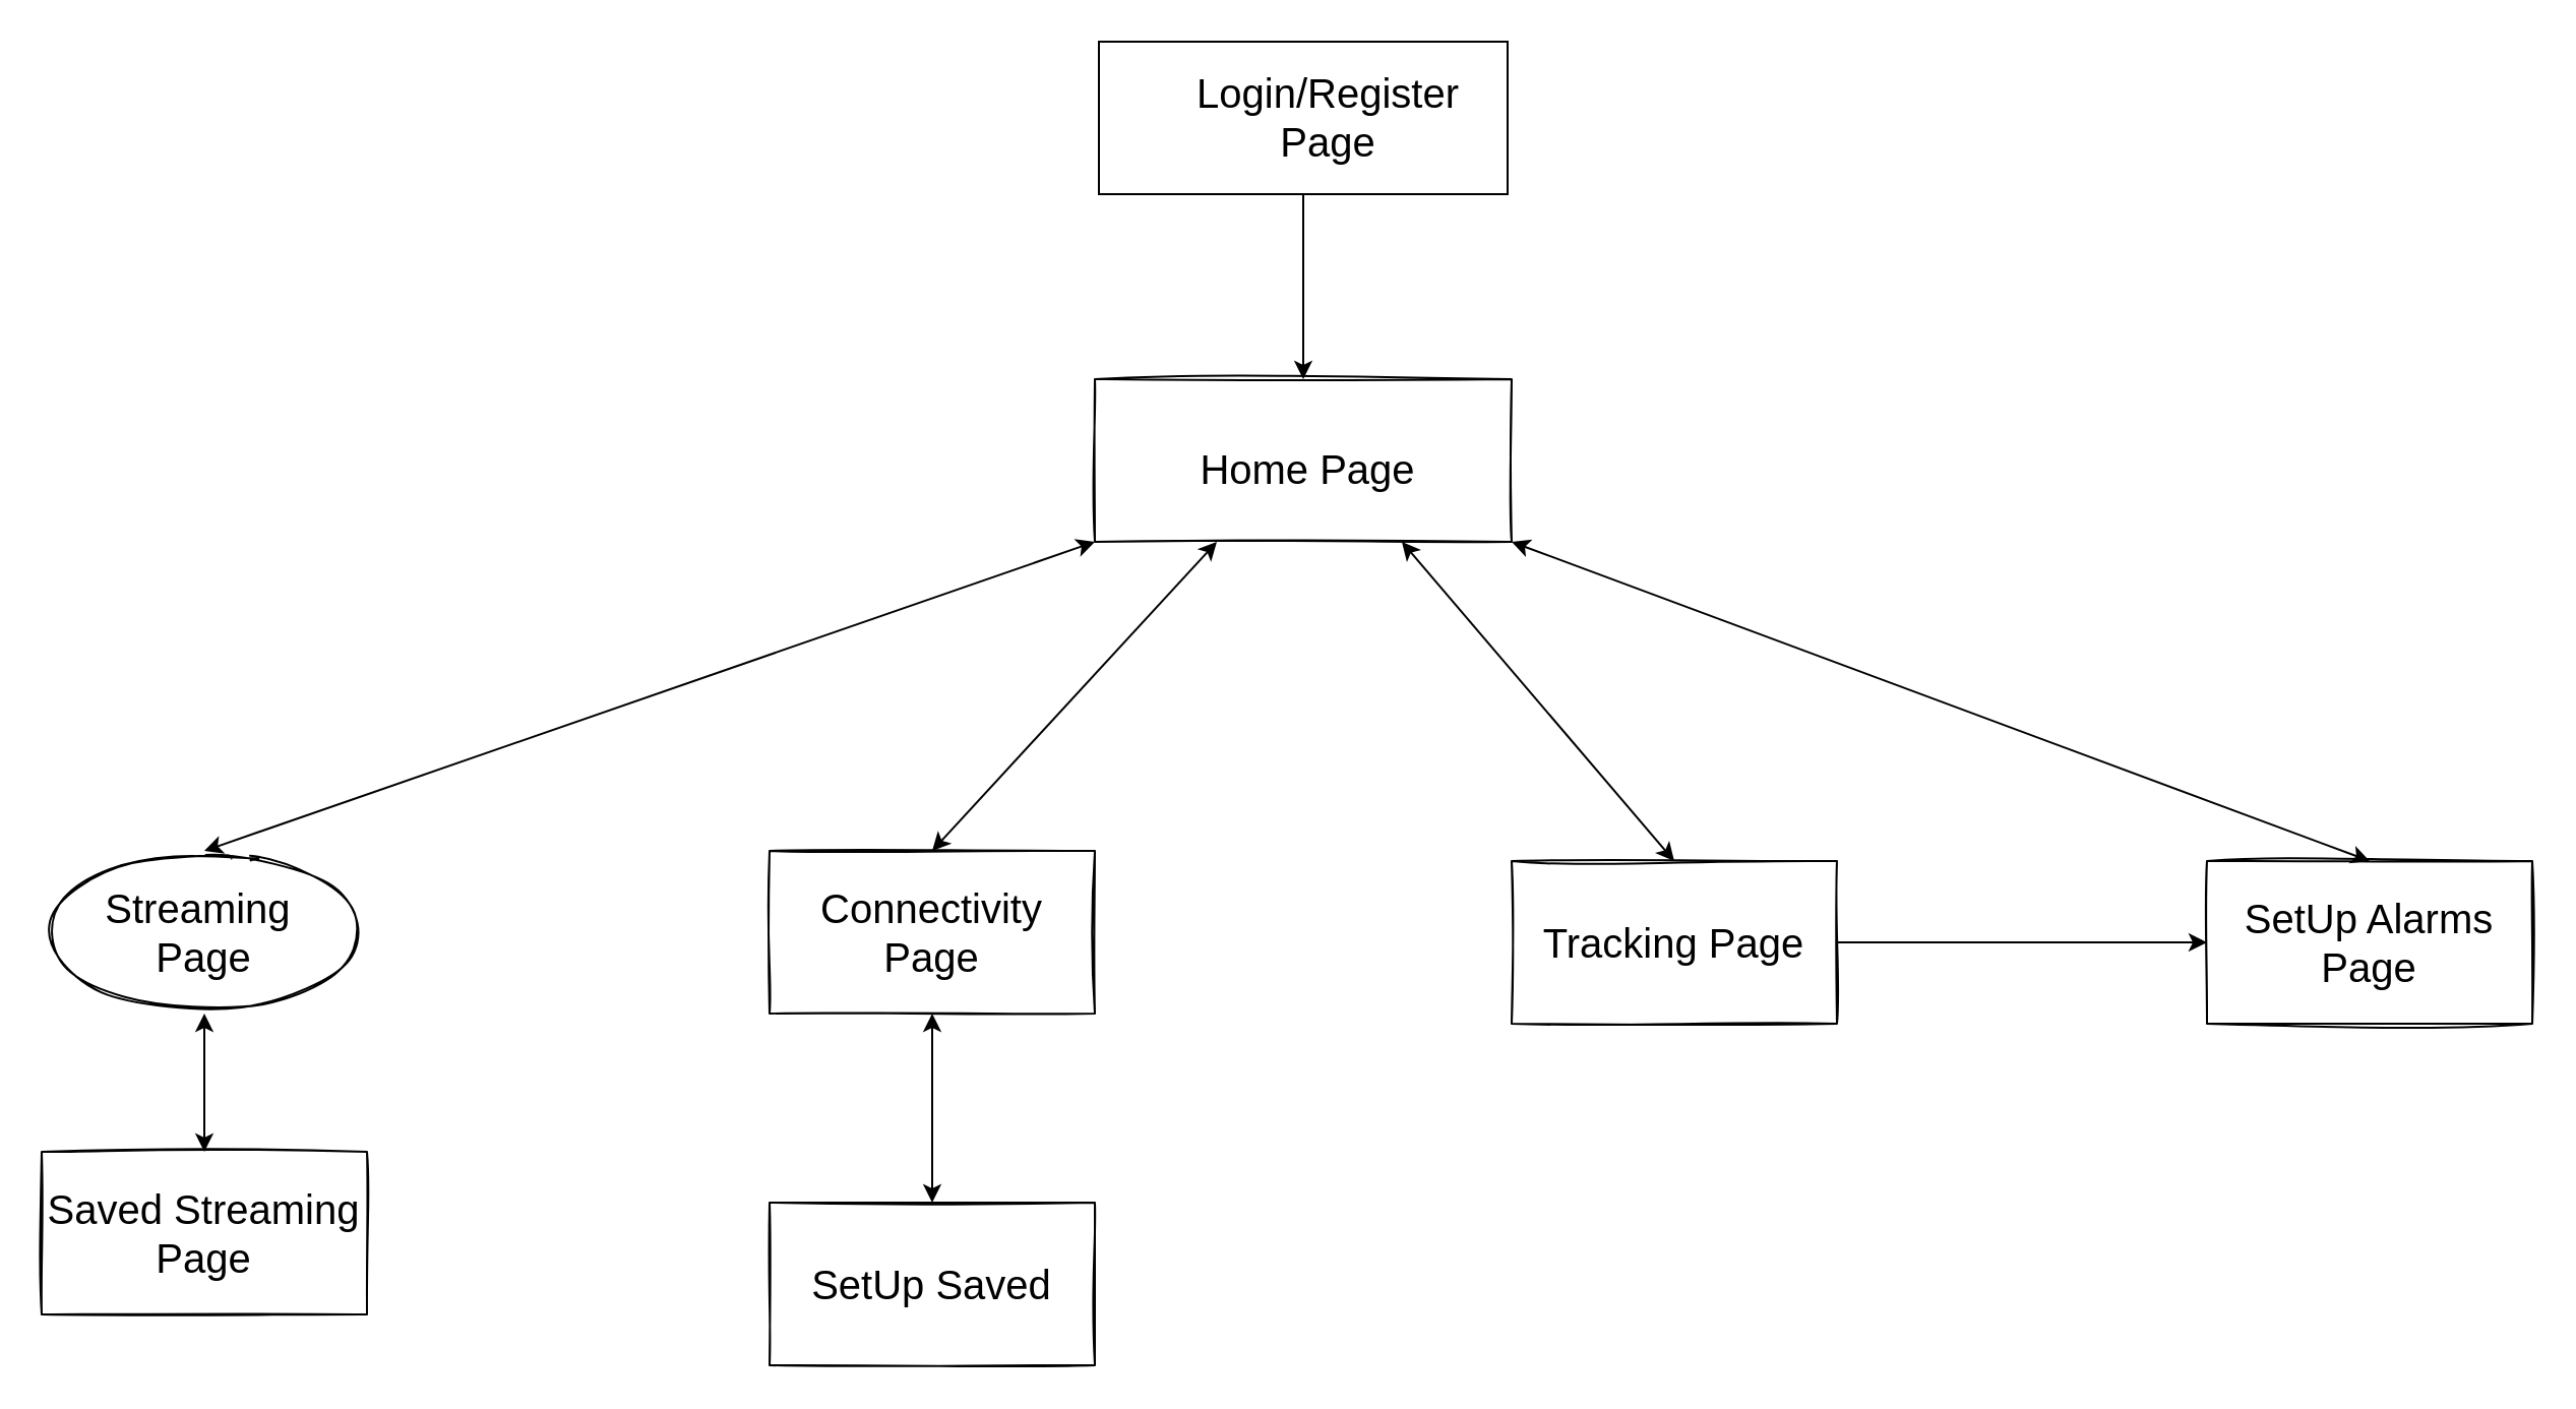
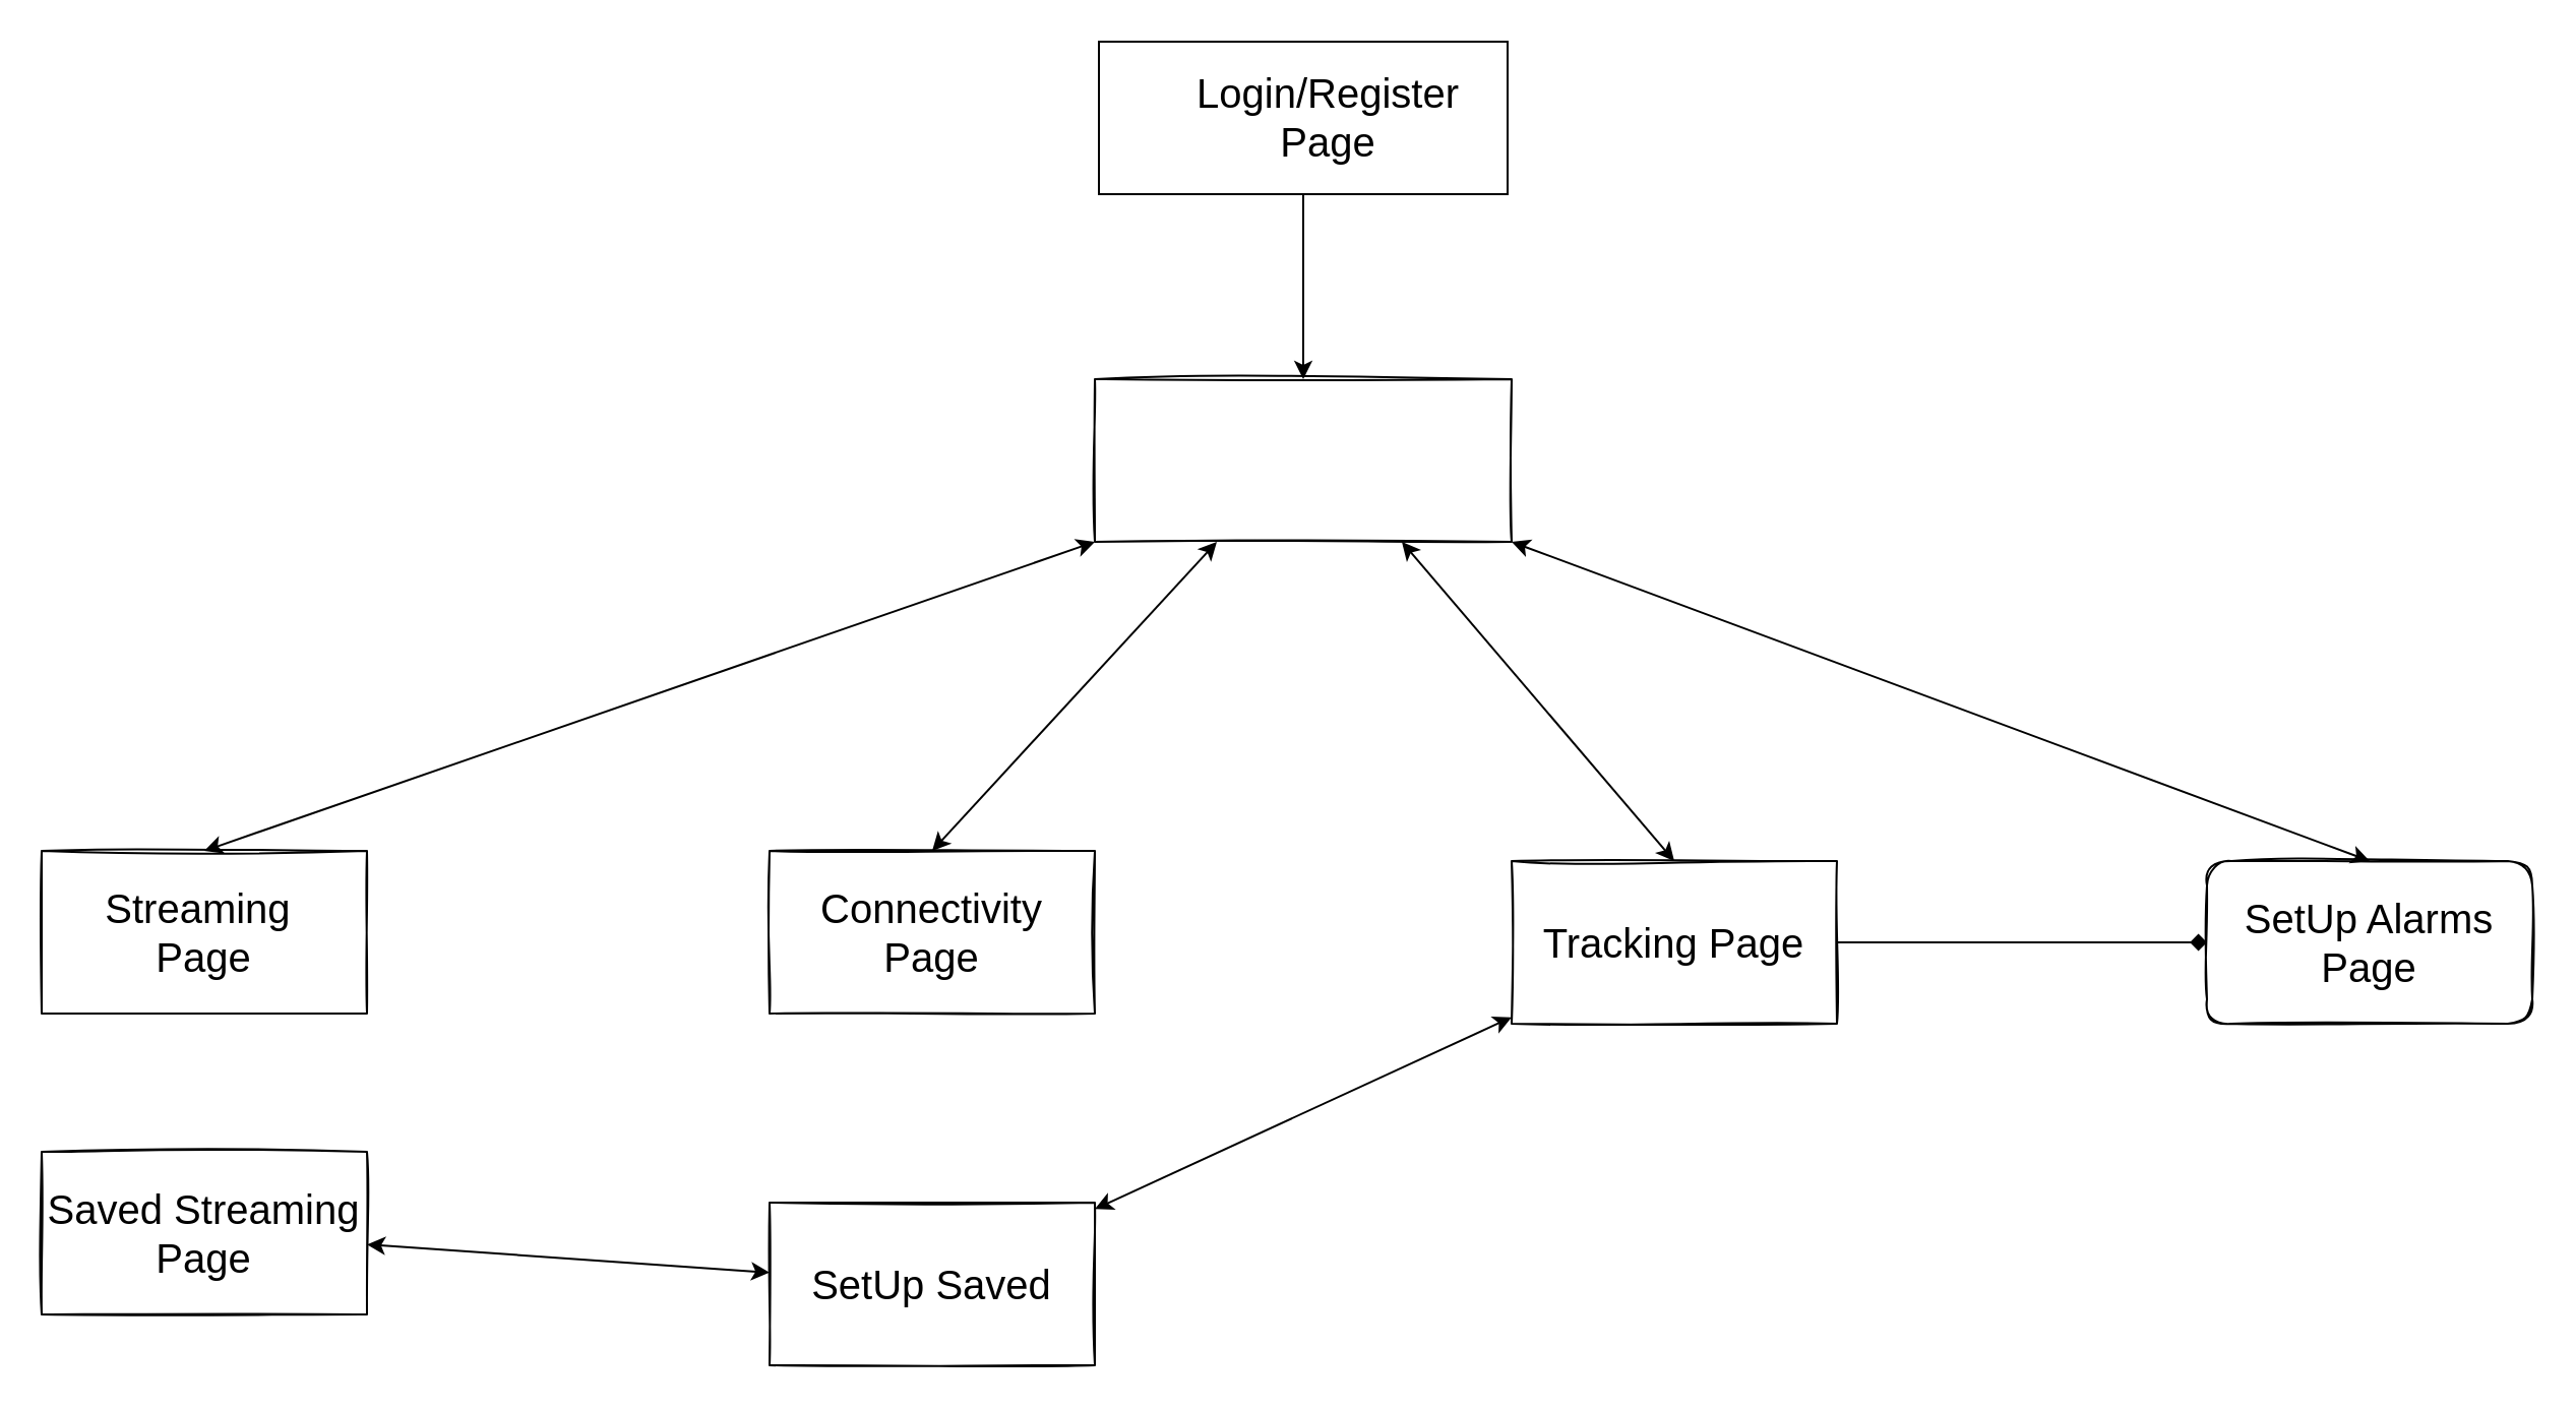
- <mxCell id="3" value="&lt;font data-font-src=&quot;https://fonts.googleapis.com/css?family=Rock+Salt&quot; face=&quot;Helvetica&quot;&gt;Home Page&lt;/font&gt;" style="text;strokeColor=none;fillColor=none;html=1;align=center;verticalAlign=middle;whiteSpace=wrap;rounded=0;sketch=1;hachureGap=4;pointerEvents=0;fontFamily=Architects Daughter;fontSource=https%3A%2F%2Ffonts.googleapis.com%2Fcss%3Ffamily%3DArchitects%2BDaughter;fontSize=20;fontColor=default;" parent="1" vertex="1"><mxGeometry x="584" y="215" width="117.5" height="30" as="geometry" /></mxCell>
- <mxCell id="4" value="Streaming&amp;nbsp;&lt;br&gt;Page" style="ellipse;whiteSpace=wrap;html=1;sketch=1;hachureGap=4;pointerEvents=0;fontFamily=Helvetica;fontSize=20;fontColor=default;strokeColor=default;fillColor=default;" parent="1" vertex="1"><mxGeometry x="20" y="418" width="160" height="80" as="geometry" /></mxCell>
+ <mxCell id="4" value="Streaming&amp;nbsp;&lt;br&gt;Page" style="rounded=0;whiteSpace=wrap;html=1;sketch=1;hachureGap=4;pointerEvents=0;fontFamily=Helvetica;fontSize=20;fontColor=default;strokeColor=default;fillColor=default;" parent="1" vertex="1"><mxGeometry x="20" y="418" width="160" height="80" as="geometry" /></mxCell>
- <mxCell id="19" value="" style="endArrow=classic;html=1;rounded=0;entryX=0;entryY=0.5;entryDx=0;entryDy=0;exitX=1;exitY=0.5;exitDx=0;exitDy=0;" edge="1" parent="1" source="6" target="9"><mxGeometry width="50" height="50" relative="1" as="geometry"><mxPoint x="607" y="447" as="sourcePoint" /><mxPoint x="657" y="397" as="targetPoint" /></mxGeometry></mxCell>
+ <mxCell id="19" value="" style="endArrow=diamond;html=1;rounded=0;entryX=0;entryY=0.5;entryDx=0;entryDy=0;exitX=1;exitY=0.5;exitDx=0;exitDy=0;" edge="1" parent="1" source="6" target="9"><mxGeometry width="50" height="50" relative="1" as="geometry"><mxPoint x="607" y="447" as="sourcePoint" /><mxPoint x="657" y="397" as="targetPoint" /></mxGeometry></mxCell>
- <mxCell id="9" value="SetUp Alarms Page" style="rounded=0;whiteSpace=wrap;html=1;sketch=1;hachureGap=4;pointerEvents=0;fontFamily=Helvetica;fontSize=20;fontColor=default;strokeColor=default;fillColor=default;" parent="1" vertex="1"><mxGeometry x="1085" y="423" width="160" height="80" as="geometry" /></mxCell>
+ <mxCell id="9" value="SetUp Alarms Page" style="whiteSpace=wrap;html=1;sketch=1;hachureGap=4;pointerEvents=0;fontFamily=Helvetica;fontSize=20;fontColor=default;strokeColor=default;fillColor=default;rounded=1;" parent="1" vertex="1"><mxGeometry x="1085" y="423" width="160" height="80" as="geometry" /></mxCell>
- <mxCell id="14" value="" style="endArrow=classic;startArrow=classic;html=1;rounded=0;entryX=0.5;entryY=1;entryDx=0;entryDy=0;" edge="1" parent="1" source="7" target="4"><mxGeometry width="50" height="50" relative="1" as="geometry"><mxPoint x="332" y="830" as="sourcePoint" /><mxPoint x="341" y="761" as="targetPoint" /></mxGeometry></mxCell>
+ <mxCell id="14" value="" style="endArrow=classic;startArrow=classic;html=1;rounded=0;" edge="1" parent="1" source="7" target="8"><mxGeometry width="50" height="50" relative="1" as="geometry"><mxPoint x="332" y="830" as="sourcePoint" /><mxPoint x="341" y="761" as="targetPoint" /></mxGeometry></mxCell>
- <mxCell id="15" value="" style="endArrow=classic;startArrow=classic;html=1;rounded=0;entryX=0.5;entryY=1;entryDx=0;entryDy=0;" edge="1" parent="1" source="8" target="5"><mxGeometry width="50" height="50" relative="1" as="geometry"><mxPoint x="607" y="675" as="sourcePoint" /><mxPoint x="657" y="625" as="targetPoint" /></mxGeometry></mxCell>
+ <mxCell id="15" value="" style="endArrow=classic;startArrow=classic;html=1;rounded=0;" edge="1" parent="1" source="8" target="6"><mxGeometry width="50" height="50" relative="1" as="geometry"><mxPoint x="607" y="675" as="sourcePoint" /><mxPoint x="657" y="625" as="targetPoint" /></mxGeometry></mxCell>
